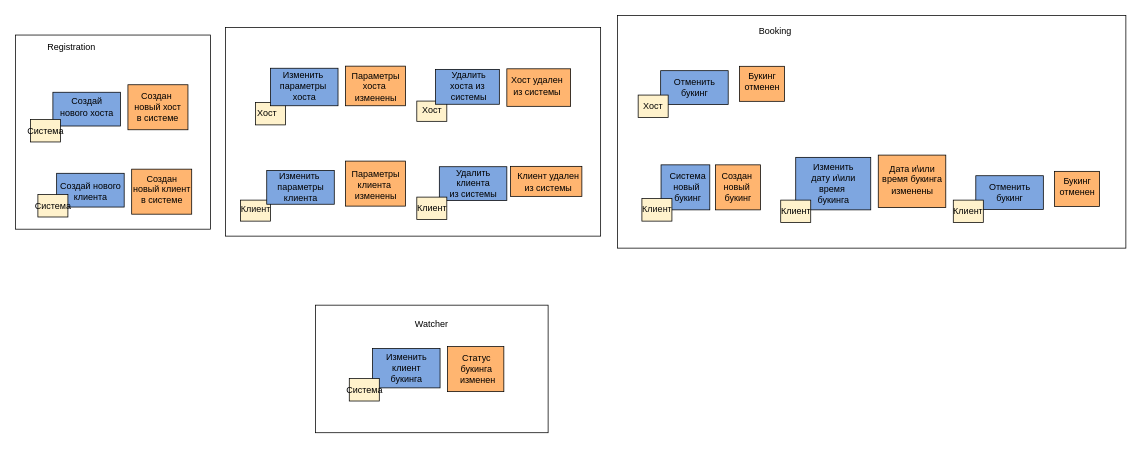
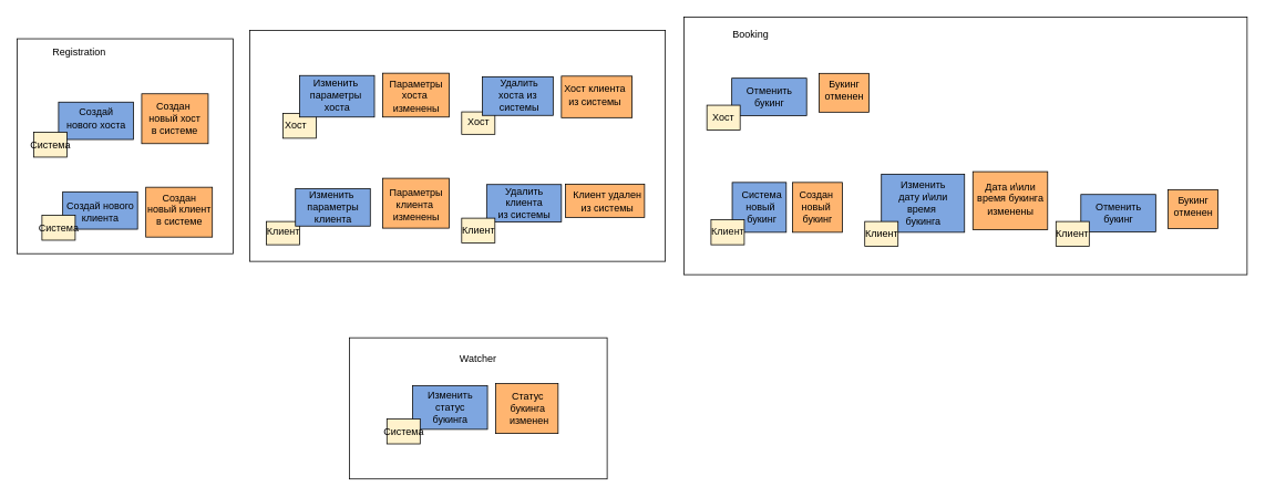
- <mxCell id="89" value="Booking" style="text;html=1;align=center;verticalAlign=middle;whiteSpace=wrap;rounded=0;" parent="1" vertex="1"><mxGeometry x="1002.5" y="26" width="60" height="30" as="geometry" /></mxCell>
+ <mxCell id="89" value="Booking" style="text;html=1;align=center;verticalAlign=middle;whiteSpace=wrap;rounded=0;" parent="1" vertex="1"><mxGeometry x="872.5" y="26" width="60" height="30" as="geometry" /></mxCell>
- <mxCell id="72" value="Хост удален&lt;br&gt;из системы" style="text;html=1;align=center;verticalAlign=middle;resizable=0;points=[];autosize=1;strokeColor=none;fillColor=none;" parent="70" vertex="1"><mxGeometry y="3" width="90" height="40" as="geometry" /></mxCell>
+ <mxCell id="72" value="Хост клиента&lt;br&gt;из системы" style="text;html=1;align=center;verticalAlign=middle;resizable=0;points=[];autosize=1;strokeColor=none;fillColor=none;" parent="70" vertex="1"><mxGeometry y="3" width="90" height="40" as="geometry" /></mxCell>
- <mxCell id="47" value="Изменить&lt;br&gt;клиент&lt;br&gt;букинга" style="text;html=1;align=center;verticalAlign=middle;resizable=0;points=[];autosize=1;strokeColor=none;fillColor=none;" parent="45" vertex="1"><mxGeometry x="5" width="80" height="60" as="geometry" /></mxCell>
+ <mxCell id="47" value="Изменить&lt;br&gt;статус&lt;br&gt;букинга" style="text;html=1;align=center;verticalAlign=middle;resizable=0;points=[];autosize=1;strokeColor=none;fillColor=none;" parent="45" vertex="1"><mxGeometry x="5" width="80" height="60" as="geometry" /></mxCell>
